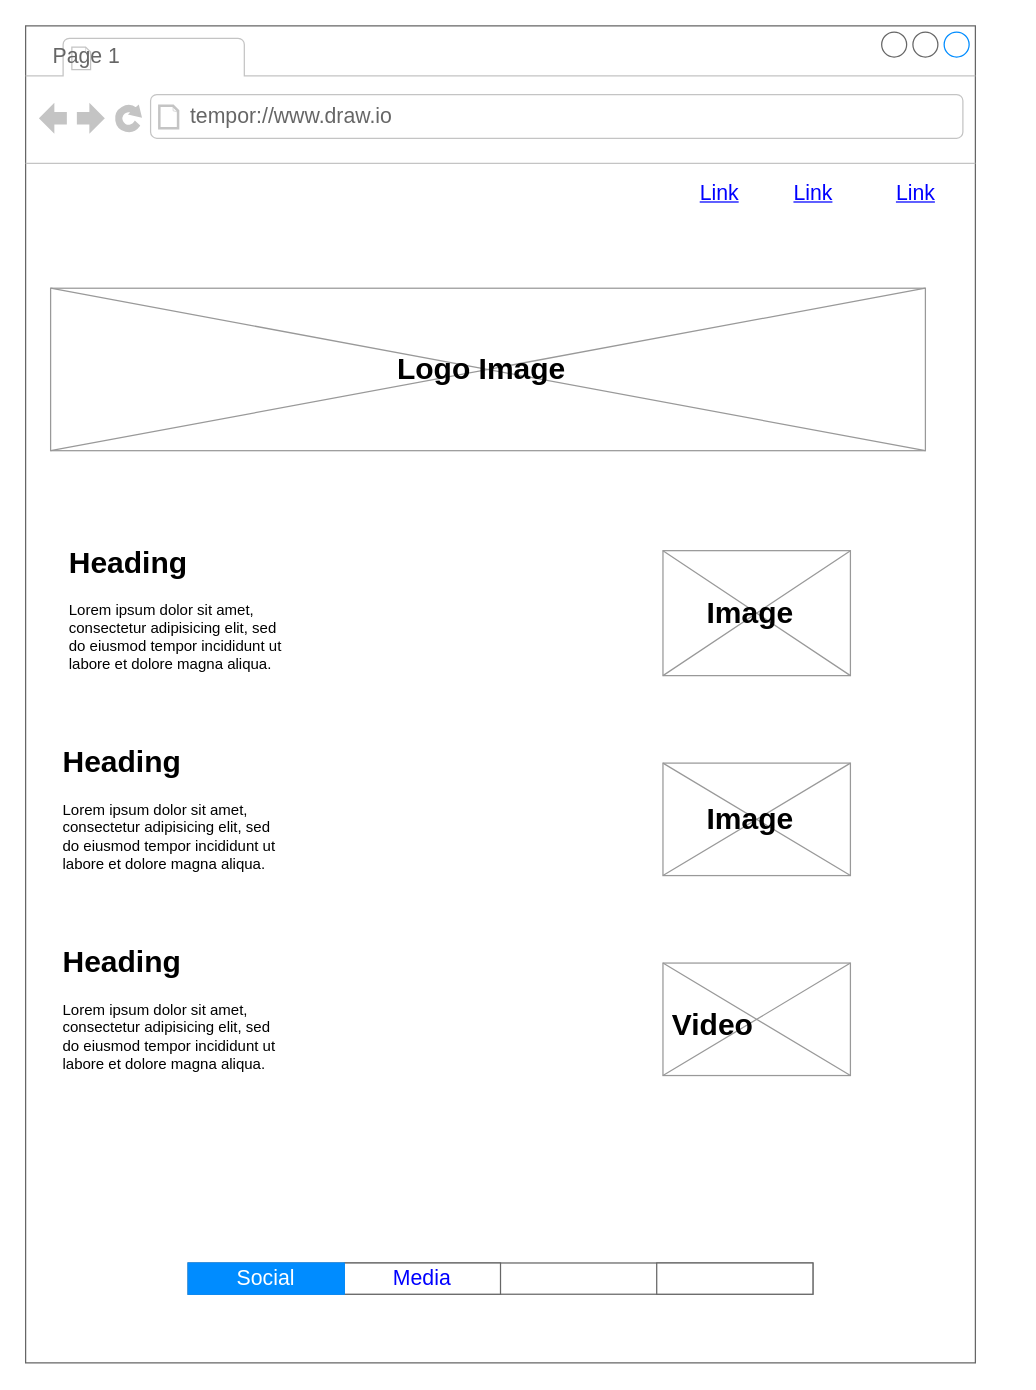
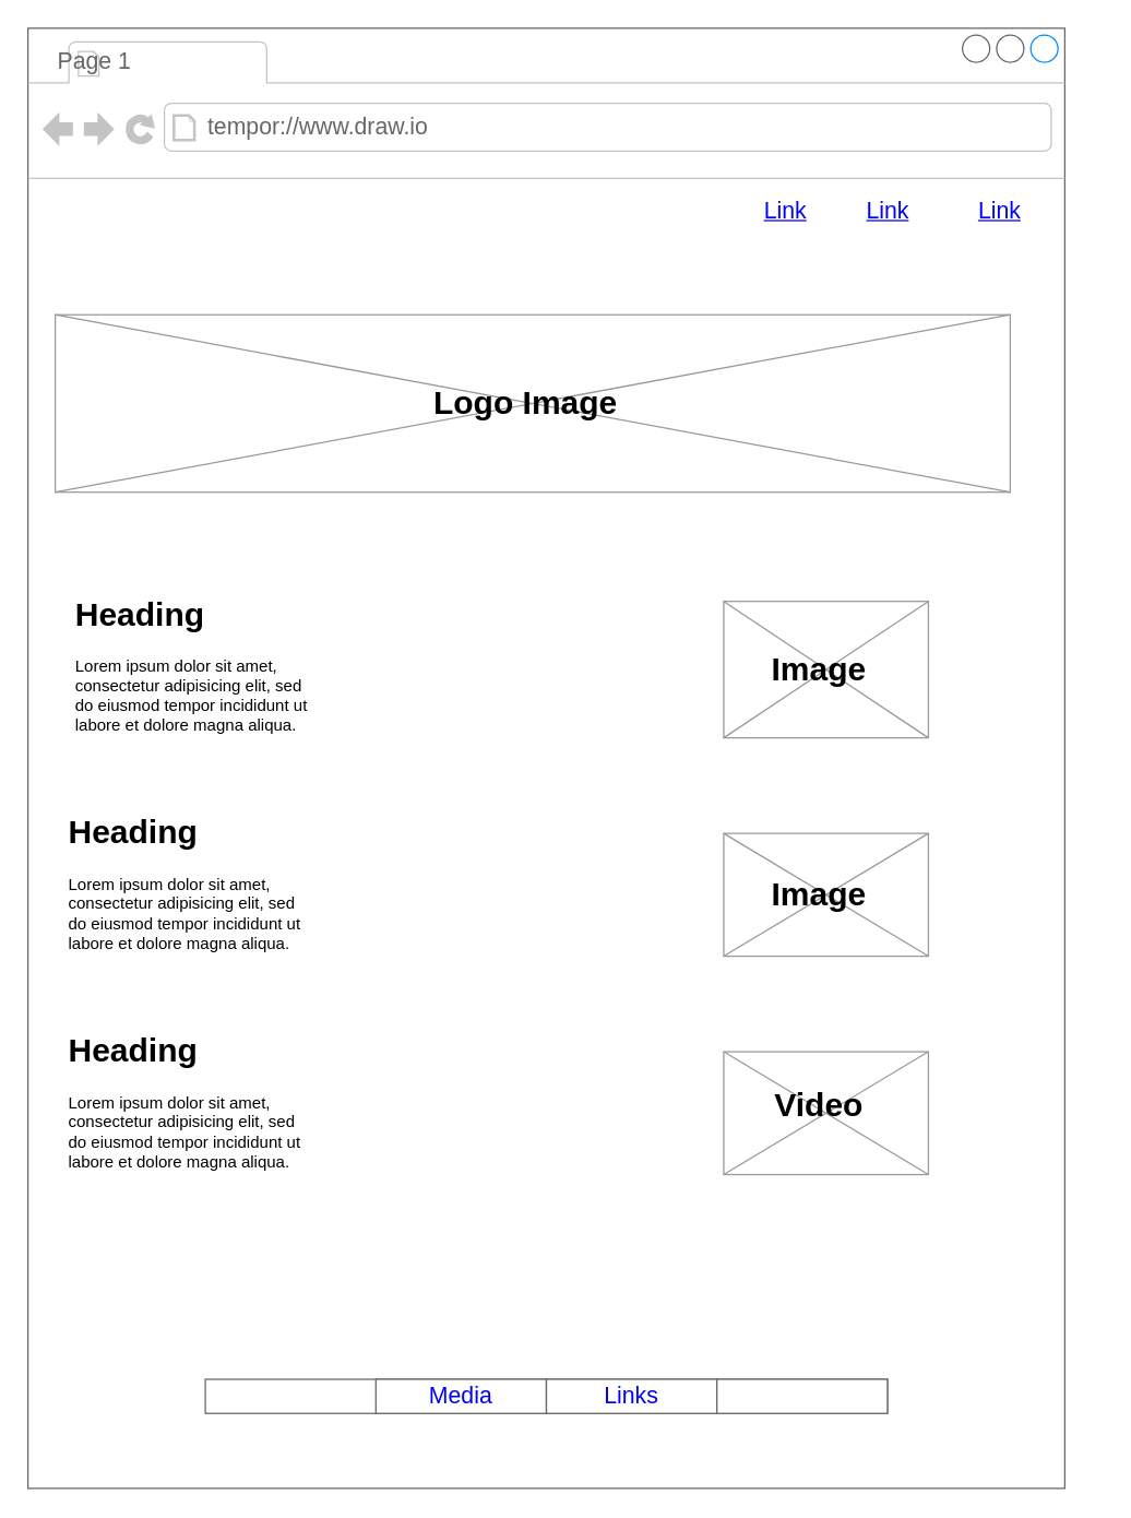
- <mxCell id="18" value="&lt;font style=&quot;font-size: 24px;&quot;&gt;&lt;b&gt;Video&lt;/b&gt;&lt;/font&gt;" style="text;html=1;strokeColor=none;fillColor=none;align=center;verticalAlign=middle;whiteSpace=wrap;rounded=0;" vertex="1" parent="2"><mxGeometry x="520" y="785" width="60" height="30" as="geometry" /></mxCell>
+ <mxCell id="18" value="&lt;font style=&quot;font-size: 24px;&quot;&gt;&lt;b&gt;Video&lt;/b&gt;&lt;/font&gt;" style="text;html=1;strokeColor=none;fillColor=none;align=center;verticalAlign=middle;whiteSpace=wrap;rounded=0;" vertex="1" parent="2"><mxGeometry x="550" y="775" width="60" height="30" as="geometry" /></mxCell>
- <mxCell id="23" value="Social" style="strokeWidth=1;shadow=0;dashed=0;align=center;html=1;shape=mxgraph.mockup.text.rrect;rSize=0;fontSize=17;fontColor=#ffffff;fillColor=#008cff;strokeColor=#008cff;whiteSpace=wrap;" vertex="1" parent="19"><mxGeometry width="125" height="25" as="geometry" /></mxCell>
+ <mxCell id="21" value="Links" style="strokeColor=inherit;fillColor=inherit;gradientColor=inherit;strokeWidth=1;shadow=0;dashed=0;align=center;html=1;shape=mxgraph.mockup.text.rrect;rSize=0;fontSize=17;fontColor=#0000ff;whiteSpace=wrap;" vertex="1" parent="19"><mxGeometry x="250" width="125" height="25" as="geometry" /></mxCell>
